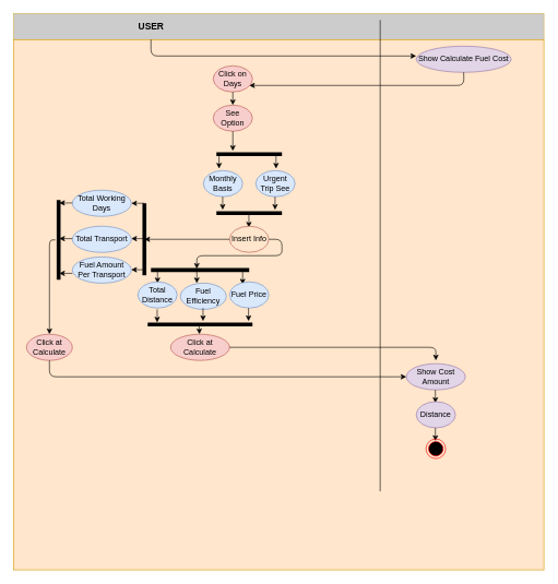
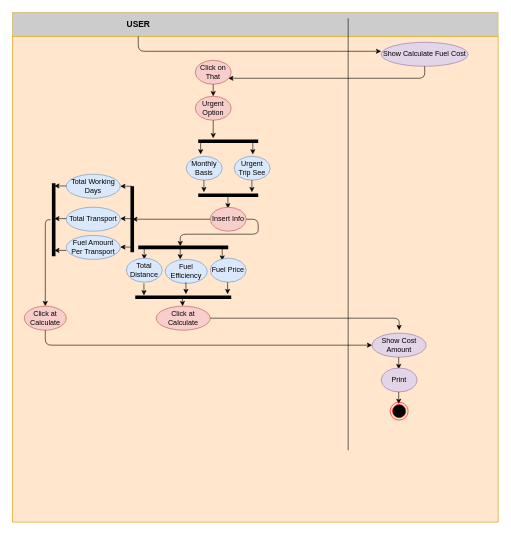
- <mxCell id="8" value="Click on Days" style="ellipse;whiteSpace=wrap;html=1;fillColor=#f8cecc;strokeColor=#b85450;" parent="1" vertex="1"><mxGeometry x="325" y="100" width="60" height="40" as="geometry" /></mxCell>
+ <mxCell id="8" value="Click on That" style="ellipse;whiteSpace=wrap;html=1;fillColor=#f8cecc;strokeColor=#b85450;" parent="1" vertex="1"><mxGeometry x="325" y="100" width="60" height="40" as="geometry" /></mxCell>
- <mxCell id="10" value="See Option" style="ellipse;whiteSpace=wrap;html=1;fillColor=#f8cecc;strokeColor=#b85450;" parent="1" vertex="1"><mxGeometry x="325" y="160" width="60" height="40" as="geometry" /></mxCell>
+ <mxCell id="10" value="Urgent Option" style="ellipse;whiteSpace=wrap;html=1;fillColor=#f8cecc;strokeColor=#b85450;" parent="1" vertex="1"><mxGeometry x="325" y="160" width="60" height="40" as="geometry" /></mxCell>
- <mxCell id="20" value="Insert Info" style="ellipse;whiteSpace=wrap;html=1;fillColor=#ffe6cc;strokeColor=#b85450;" parent="1" vertex="1"><mxGeometry x="350" y="345" width="60" height="40" as="geometry" /></mxCell>
+ <mxCell id="20" value="Insert Info" style="ellipse;whiteSpace=wrap;html=1;fillColor=#f8cecc;strokeColor=#b85450;" parent="1" vertex="1"><mxGeometry x="350" y="345" width="60" height="40" as="geometry" /></mxCell>
- <mxCell id="54" value="Distance" style="ellipse;whiteSpace=wrap;html=1;fillColor=#e1d5e7;strokeColor=#9673a6;" parent="1" vertex="1"><mxGeometry x="635" y="613" width="60" height="40" as="geometry" /></mxCell>
+ <mxCell id="54" value="Print" style="ellipse;whiteSpace=wrap;html=1;fillColor=#e1d5e7;strokeColor=#9673a6;" parent="1" vertex="1"><mxGeometry x="635" y="613" width="60" height="40" as="geometry" /></mxCell>
